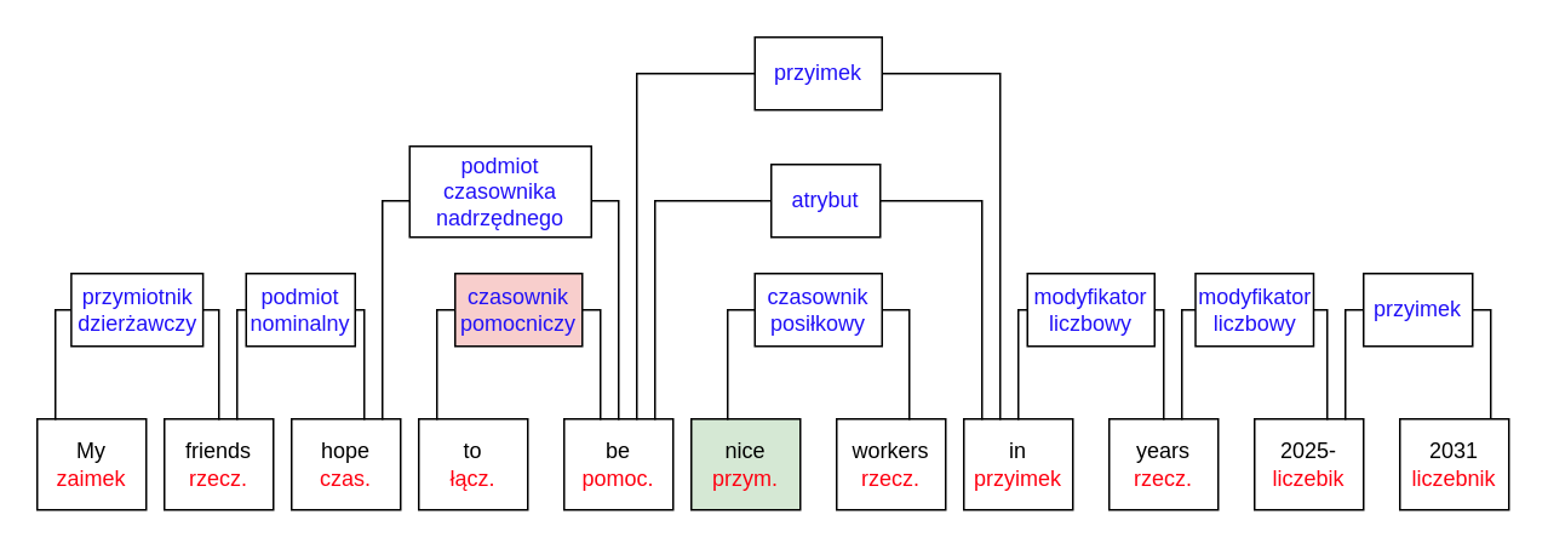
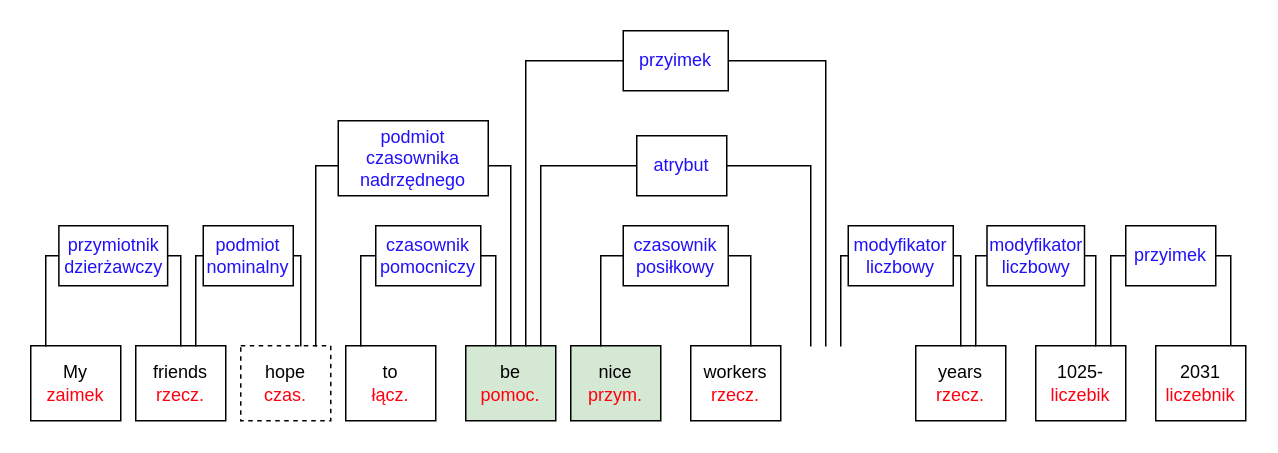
- <mxCell id="25" value="&lt;font color=&quot;#2111f7&quot;&gt;czasownik pomocniczy&lt;/font&gt;" style="rounded=0;whiteSpace=wrap;html=1;fillColor=#f8cecc;" vertex="1" parent="1"><mxGeometry x="250" y="150" width="70" height="40" as="geometry" /></mxCell>
+ <mxCell id="25" value="&lt;font color=&quot;#2111f7&quot;&gt;czasownik pomocniczy&lt;/font&gt;" style="rounded=0;whiteSpace=wrap;html=1;" vertex="1" parent="1"><mxGeometry x="250" y="150" width="70" height="40" as="geometry" /></mxCell>
- <mxCell id="4" value="hope&lt;div&gt;&lt;font color=&quot;#ff0011&quot;&gt;czas.&lt;/font&gt;&lt;/div&gt;" style="rounded=0;whiteSpace=wrap;html=1;" vertex="1" parent="1"><mxGeometry x="160" y="230" width="60" height="50" as="geometry" /></mxCell>
+ <mxCell id="4" value="hope&lt;div&gt;&lt;font color=&quot;#ff0011&quot;&gt;czas.&lt;/font&gt;&lt;/div&gt;" style="rounded=0;whiteSpace=wrap;html=1;dashed=1;" vertex="1" parent="1"><mxGeometry x="160" y="230" width="60" height="50" as="geometry" /></mxCell>
- <mxCell id="6" value="be&lt;div&gt;&lt;font color=&quot;#ff0011&quot;&gt;pomoc.&lt;/font&gt;&lt;/div&gt;" style="rounded=0;whiteSpace=wrap;html=1;" vertex="1" parent="1"><mxGeometry x="310" y="230" width="60" height="50" as="geometry" /></mxCell>
+ <mxCell id="6" value="be&lt;div&gt;&lt;font color=&quot;#ff0011&quot;&gt;pomoc.&lt;/font&gt;&lt;/div&gt;" style="rounded=0;whiteSpace=wrap;html=1;fillColor=#d5e8d4;" vertex="1" parent="1"><mxGeometry x="310" y="230" width="60" height="50" as="geometry" /></mxCell>
- <mxCell id="9" value="in&lt;div&gt;&lt;font color=&quot;#ff0011&quot;&gt;przyimek&lt;/font&gt;&lt;/div&gt;" style="rounded=0;whiteSpace=wrap;html=1;" vertex="1" parent="1"><mxGeometry x="530" y="230" width="60" height="50" as="geometry" /></mxCell>
- <mxCell id="11" value="2025-&lt;div&gt;&lt;font color=&quot;#ff0011&quot;&gt;liczebik&lt;/font&gt;&lt;/div&gt;" style="rounded=0;whiteSpace=wrap;html=1;" vertex="1" parent="1"><mxGeometry x="690" y="230" width="60" height="50" as="geometry" /></mxCell>
+ <mxCell id="11" value="1025-&lt;div&gt;&lt;font color=&quot;#ff0011&quot;&gt;liczebik&lt;/font&gt;&lt;/div&gt;" style="rounded=0;whiteSpace=wrap;html=1;" vertex="1" parent="1"><mxGeometry x="690" y="230" width="60" height="50" as="geometry" /></mxCell>
